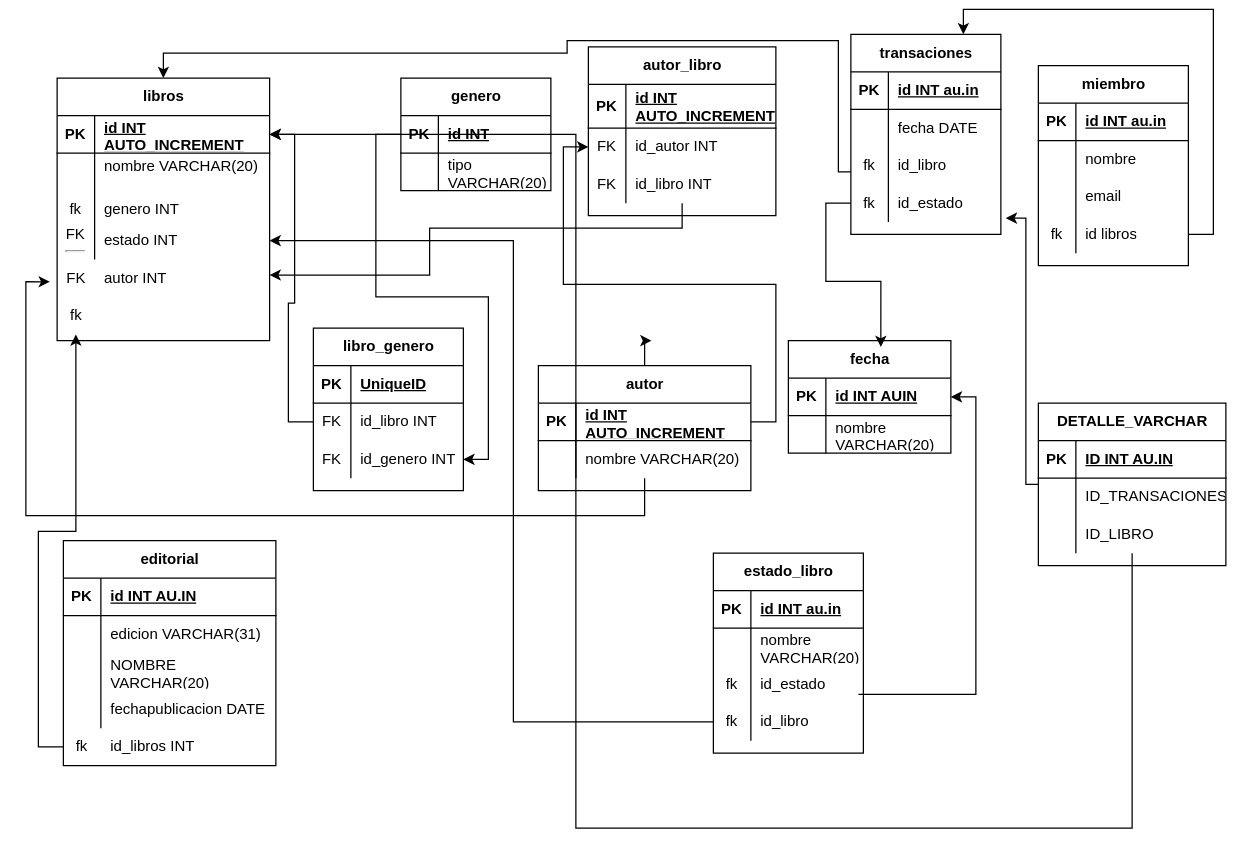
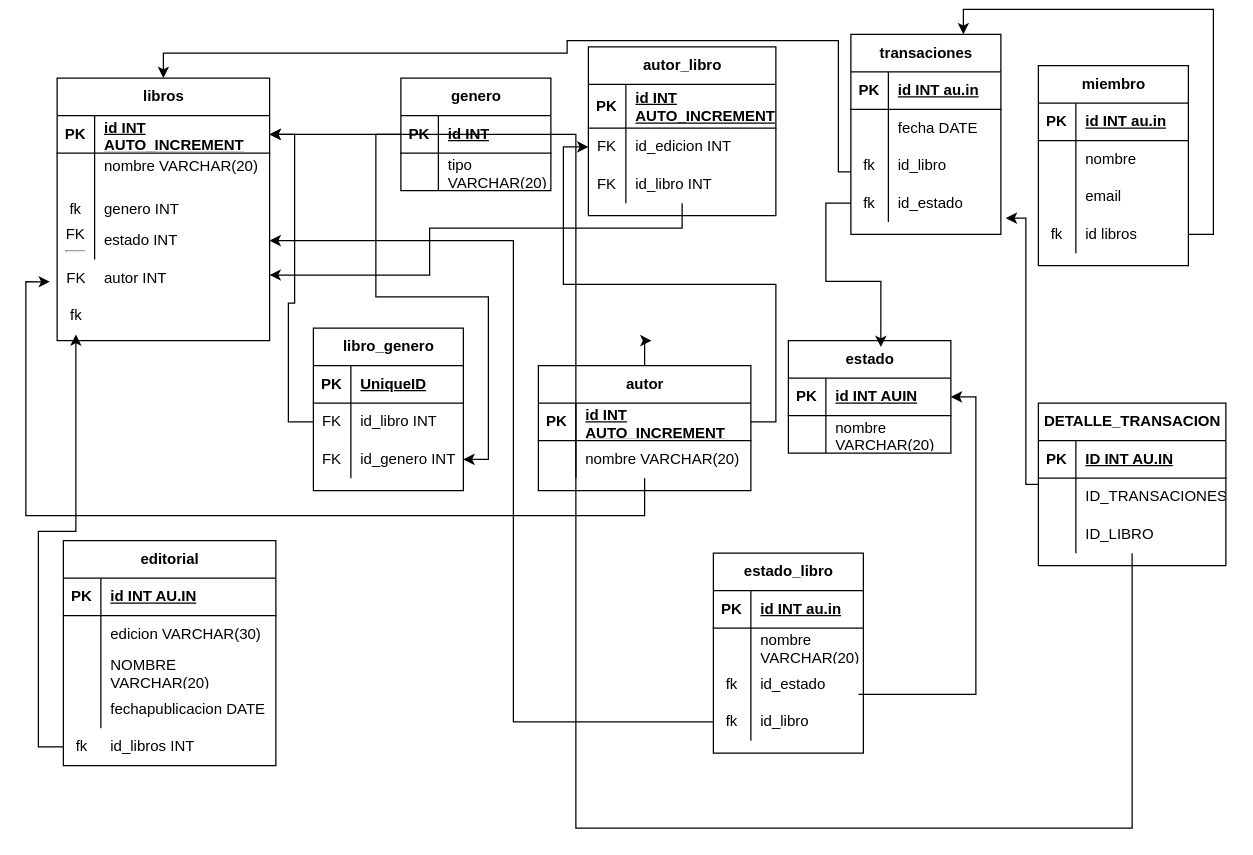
- <mxCell id="53" value="id_autor INT" style="shape=partialRectangle;connectable=0;fillColor=none;top=0;left=0;bottom=0;right=0;align=left;spacingLeft=6;overflow=hidden;whiteSpace=wrap;html=1;" vertex="1" parent="51"><mxGeometry x="30" width="120" height="30" as="geometry"><mxRectangle width="120" height="30" as="alternateBounds" /></mxGeometry></mxCell>
+ <mxCell id="53" value="id_edicion INT" style="shape=partialRectangle;connectable=0;fillColor=none;top=0;left=0;bottom=0;right=0;align=left;spacingLeft=6;overflow=hidden;whiteSpace=wrap;html=1;" vertex="1" parent="51"><mxGeometry x="30" width="120" height="30" as="geometry"><mxRectangle width="120" height="30" as="alternateBounds" /></mxGeometry></mxCell>
- <mxCell id="20" value="fecha" style="shape=table;startSize=30;container=1;collapsible=1;childLayout=tableLayout;fixedRows=1;rowLines=0;fontStyle=1;align=center;resizeLast=1;html=1;" vertex="1" parent="1"><mxGeometry x="630" y="265" width="130" height="90" as="geometry" /></mxCell>
+ <mxCell id="20" value="estado" style="shape=table;startSize=30;container=1;collapsible=1;childLayout=tableLayout;fixedRows=1;rowLines=0;fontStyle=1;align=center;resizeLast=1;html=1;" vertex="1" parent="1"><mxGeometry x="630" y="265" width="130" height="90" as="geometry" /></mxCell>
- <mxCell id="70" value="DETALLE_VARCHAR" style="shape=table;startSize=30;container=1;collapsible=1;childLayout=tableLayout;fixedRows=1;rowLines=0;fontStyle=1;align=center;resizeLast=1;html=1;" vertex="1" parent="1"><mxGeometry x="830" y="315" width="150" height="130" as="geometry" /></mxCell>
+ <mxCell id="70" value="DETALLE_TRANSACION" style="shape=table;startSize=30;container=1;collapsible=1;childLayout=tableLayout;fixedRows=1;rowLines=0;fontStyle=1;align=center;resizeLast=1;html=1;" vertex="1" parent="1"><mxGeometry x="830" y="315" width="150" height="130" as="geometry" /></mxCell>
- <mxCell id="109" value="edicion VARCHAR(31)" style="shape=partialRectangle;connectable=0;fillColor=none;top=0;left=0;bottom=0;right=0;align=left;spacingLeft=6;overflow=hidden;whiteSpace=wrap;html=1;" vertex="1" parent="107"><mxGeometry x="30" width="140" height="30" as="geometry"><mxRectangle width="140" height="30" as="alternateBounds" /></mxGeometry></mxCell>
+ <mxCell id="109" value="edicion VARCHAR(30)" style="shape=partialRectangle;connectable=0;fillColor=none;top=0;left=0;bottom=0;right=0;align=left;spacingLeft=6;overflow=hidden;whiteSpace=wrap;html=1;" vertex="1" parent="107"><mxGeometry x="30" width="140" height="30" as="geometry"><mxRectangle width="140" height="30" as="alternateBounds" /></mxGeometry></mxCell>
